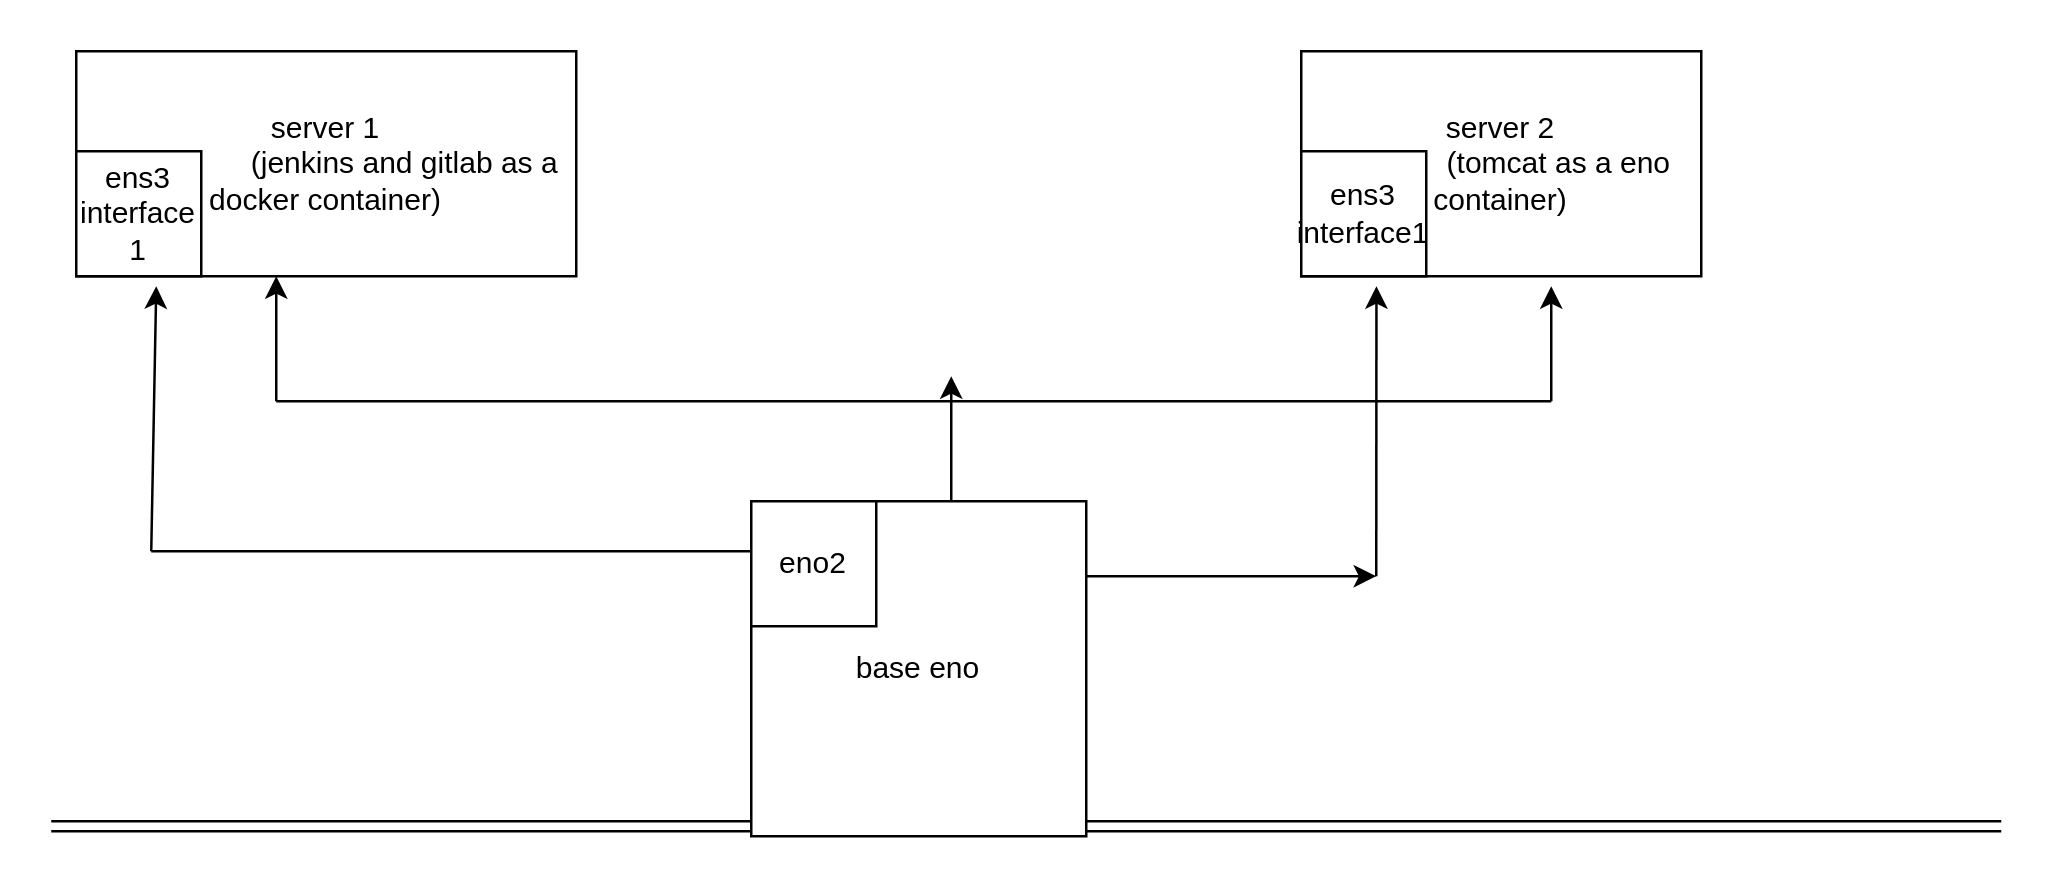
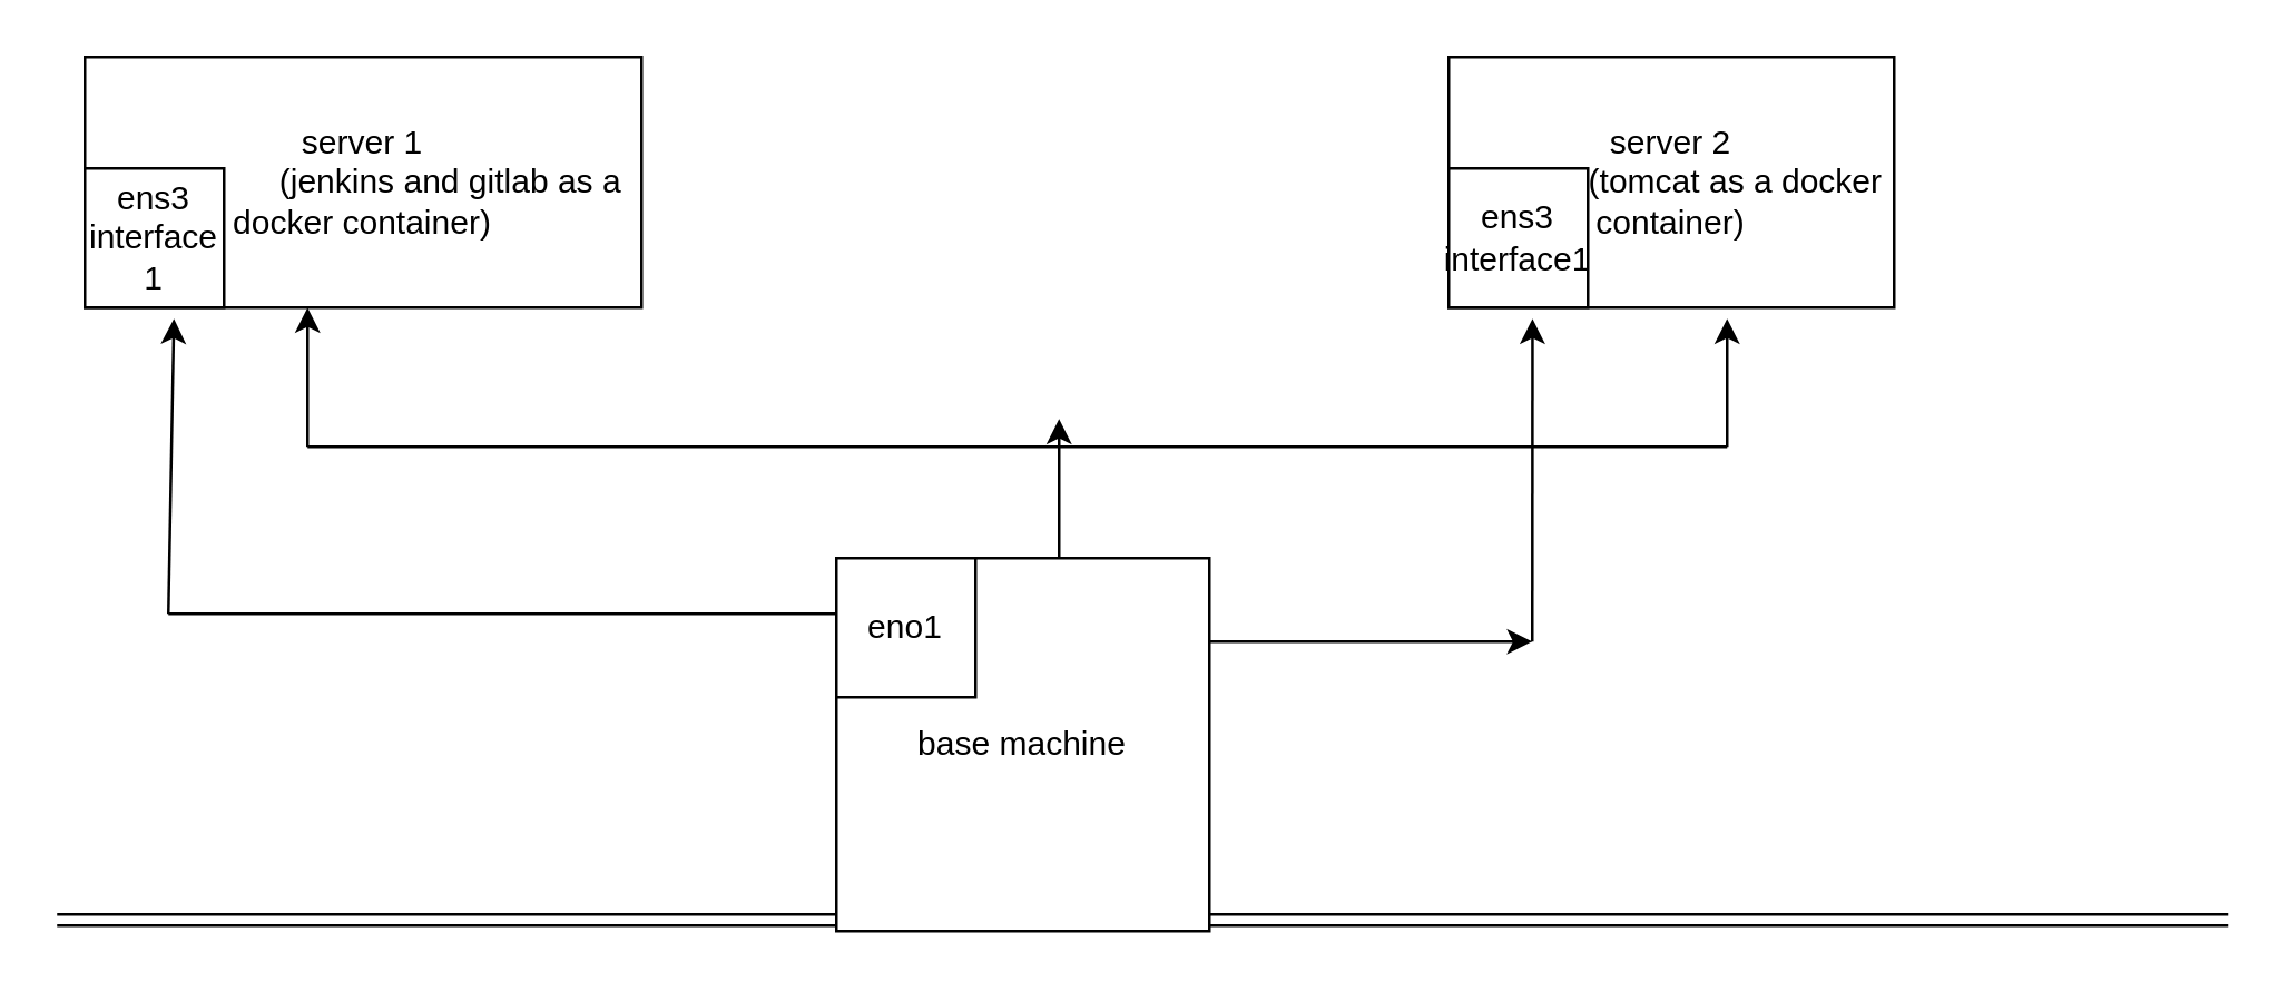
- <mxCell id="8" value="server 2&lt;br&gt;&amp;nbsp; &amp;nbsp; &amp;nbsp; &amp;nbsp; &amp;nbsp; &amp;nbsp; &amp;nbsp; (tomcat as a eno container)" style="rounded=0;whiteSpace=wrap;html=1;" vertex="1" parent="1"><mxGeometry x="520" y="20" width="160" height="90" as="geometry" /></mxCell>
+ <mxCell id="8" value="server 2&lt;br&gt;&amp;nbsp; &amp;nbsp; &amp;nbsp; &amp;nbsp; &amp;nbsp; &amp;nbsp; &amp;nbsp; (tomcat as a docker container)" style="rounded=0;whiteSpace=wrap;html=1;" vertex="1" parent="1"><mxGeometry x="520" y="20" width="160" height="90" as="geometry" /></mxCell>
- <mxCell id="12" value="eno2" style="whiteSpace=wrap;html=1;aspect=fixed;" vertex="1" parent="1"><mxGeometry x="300" y="200" width="50" height="50" as="geometry" /></mxCell>
+ <mxCell id="12" value="eno1" style="whiteSpace=wrap;html=1;aspect=fixed;" vertex="1" parent="1"><mxGeometry x="300" y="200" width="50" height="50" as="geometry" /></mxCell>
- <mxCell id="3" value="base eno" style="whiteSpace=wrap;html=1;aspect=fixed;" vertex="1" parent="1"><mxGeometry x="300" y="200" width="134" height="134" as="geometry" /></mxCell>
+ <mxCell id="3" value="base machine" style="whiteSpace=wrap;html=1;aspect=fixed;" vertex="1" parent="1"><mxGeometry x="300" y="200" width="134" height="134" as="geometry" /></mxCell>
